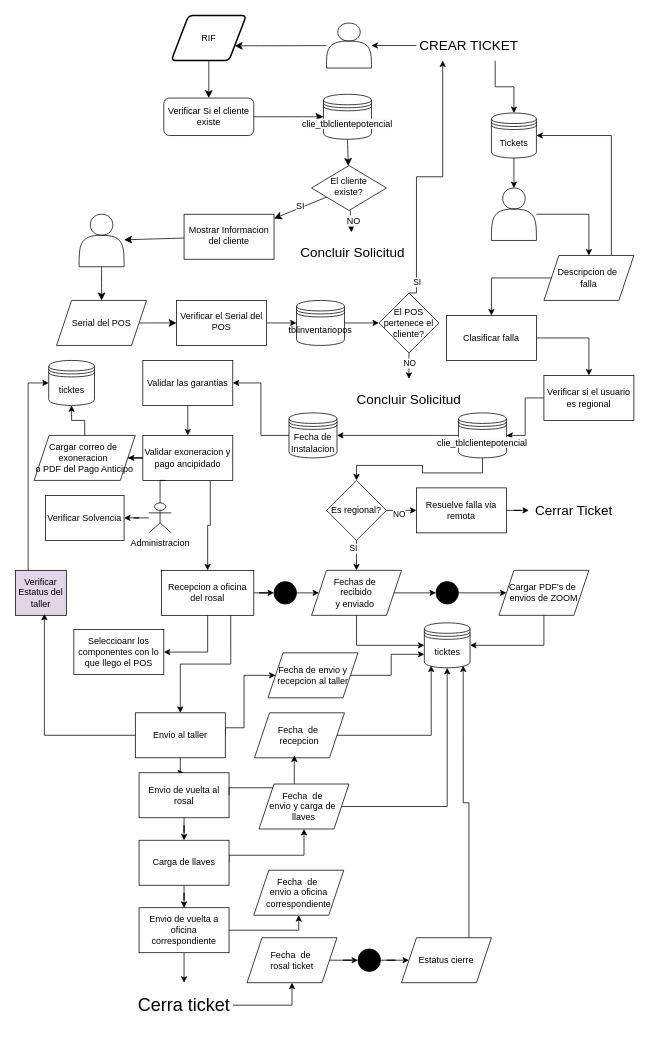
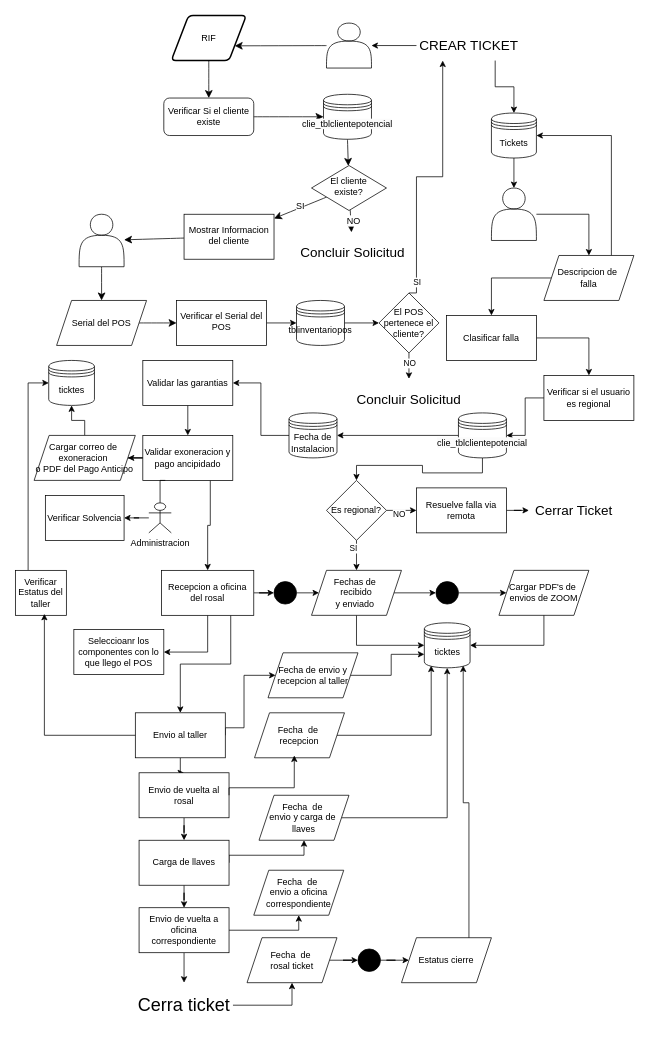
- <mxCell id="87" value="Verificar Estatus del taller" style="rounded=0;whiteSpace=wrap;html=1;fillColor=#e1d5e7;" parent="1" vertex="1"><mxGeometry y="760" width="68" height="60" as="geometry" x="20" /></mxCell>
+ <mxCell id="87" value="Verificar Estatus del taller" style="rounded=0;whiteSpace=wrap;html=1;" parent="1" vertex="1"><mxGeometry y="760" width="68" height="60" as="geometry" x="20" /></mxCell>
- <mxCell id="103" value="Fecha&amp;nbsp; de&amp;nbsp;&lt;div&gt;&lt;span style=&quot;background-color: transparent; color: light-dark(rgb(0, 0, 0), rgb(255, 255, 255));&quot;&gt;envio y carga de&amp;nbsp;&lt;/span&gt;&lt;/div&gt;&lt;div&gt;&lt;span style=&quot;background-color: transparent; color: light-dark(rgb(0, 0, 0), rgb(255, 255, 255));&quot;&gt;llaves&lt;/span&gt;&lt;/div&gt;" style="shape=parallelogram;perimeter=parallelogramPerimeter;whiteSpace=wrap;html=1;fixedSize=1;" parent="1" vertex="1"><mxGeometry x="345" y="1045" width="120" height="60" as="geometry" /></mxCell>
+ <mxCell id="103" value="Fecha&amp;nbsp; de&amp;nbsp;&lt;div&gt;&lt;span style=&quot;background-color: transparent; color: light-dark(rgb(0, 0, 0), rgb(255, 255, 255));&quot;&gt;envio y carga de&amp;nbsp;&lt;/span&gt;&lt;/div&gt;&lt;div&gt;&lt;span style=&quot;background-color: transparent; color: light-dark(rgb(0, 0, 0), rgb(255, 255, 255));&quot;&gt;llaves&lt;/span&gt;&lt;/div&gt;" style="shape=parallelogram;perimeter=parallelogramPerimeter;whiteSpace=wrap;html=1;fixedSize=1;" parent="1" vertex="1"><mxGeometry x="345" y="1060" width="120" height="60" as="geometry" /></mxCell>
